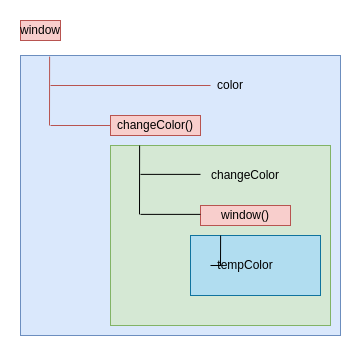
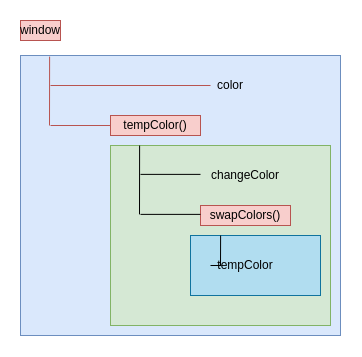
- <mxCell id="7" value="changeColor()" style="text;html=1;strokeColor=#b85450;fillColor=#f8cecc;align=center;verticalAlign=middle;whiteSpace=wrap;rounded=0;" vertex="1" parent="1"><mxGeometry x="110" y="115" width="90" height="20" as="geometry" /></mxCell>
+ <mxCell id="7" value="tempColor()" style="text;html=1;strokeColor=#b85450;fillColor=#f8cecc;align=center;verticalAlign=middle;whiteSpace=wrap;rounded=0;" vertex="1" parent="1"><mxGeometry x="110" y="115" width="90" height="20" as="geometry" /></mxCell>
- <mxCell id="9" value="window()" style="text;html=1;strokeColor=#b85450;fillColor=#f8cecc;align=center;verticalAlign=middle;whiteSpace=wrap;rounded=0;" vertex="1" parent="1"><mxGeometry x="200" y="205" width="90" height="20" as="geometry" /></mxCell>
+ <mxCell id="9" value="swapColors()" style="text;html=1;strokeColor=#b85450;fillColor=#f8cecc;align=center;verticalAlign=middle;whiteSpace=wrap;rounded=0;" vertex="1" parent="1"><mxGeometry x="200" y="205" width="90" height="20" as="geometry" /></mxCell>
